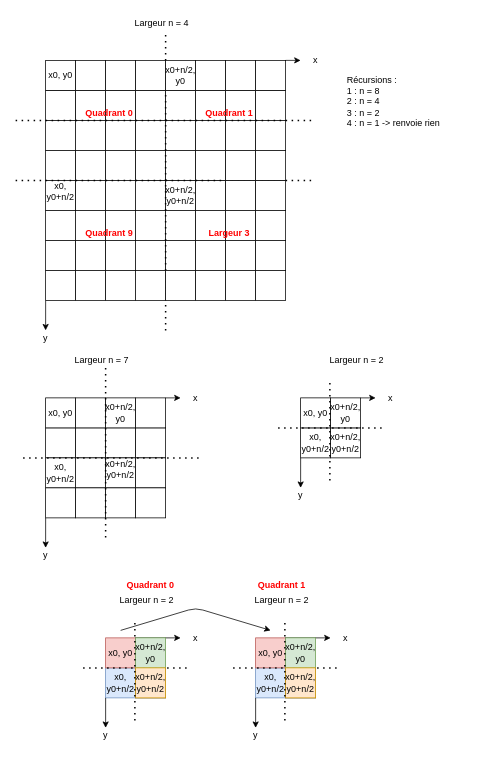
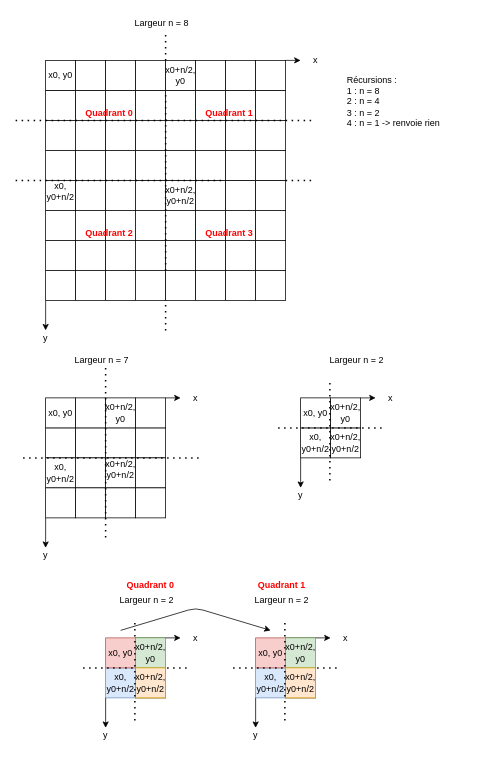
- <mxCell id="77" value="Largeur n = 4" style="text;html=1;strokeColor=none;fillColor=none;align=center;verticalAlign=middle;whiteSpace=wrap;rounded=0;" vertex="1" parent="1"><mxGeometry x="130" y="20" width="170" height="20" as="geometry" /></mxCell>
+ <mxCell id="77" value="Largeur n = 8" style="text;html=1;strokeColor=none;fillColor=none;align=center;verticalAlign=middle;whiteSpace=wrap;rounded=0;" vertex="1" parent="1"><mxGeometry x="130" y="20" width="170" height="20" as="geometry" /></mxCell>
- <mxCell id="137" value="Quadrant 9" style="text;html=1;strokeColor=none;fillColor=none;align=center;verticalAlign=middle;whiteSpace=wrap;rounded=0;fontColor=#FF0000;fontStyle=1" vertex="1" parent="1"><mxGeometry x="100" y="300" width="90" height="20" as="geometry" /></mxCell>
+ <mxCell id="137" value="Quadrant 2" style="text;html=1;strokeColor=none;fillColor=none;align=center;verticalAlign=middle;whiteSpace=wrap;rounded=0;fontColor=#FF0000;fontStyle=1" vertex="1" parent="1"><mxGeometry x="100" y="300" width="90" height="20" as="geometry" /></mxCell>
- <mxCell id="138" value="Largeur 3" style="text;html=1;strokeColor=none;fillColor=none;align=center;verticalAlign=middle;whiteSpace=wrap;rounded=0;fontColor=#FF0000;fontStyle=1" vertex="1" parent="1"><mxGeometry x="260" y="300" width="90" height="20" as="geometry" /></mxCell>
+ <mxCell id="138" value="Quadrant 3" style="text;html=1;strokeColor=none;fillColor=none;align=center;verticalAlign=middle;whiteSpace=wrap;rounded=0;fontColor=#FF0000;fontStyle=1" vertex="1" parent="1"><mxGeometry x="260" y="300" width="90" height="20" as="geometry" /></mxCell>
